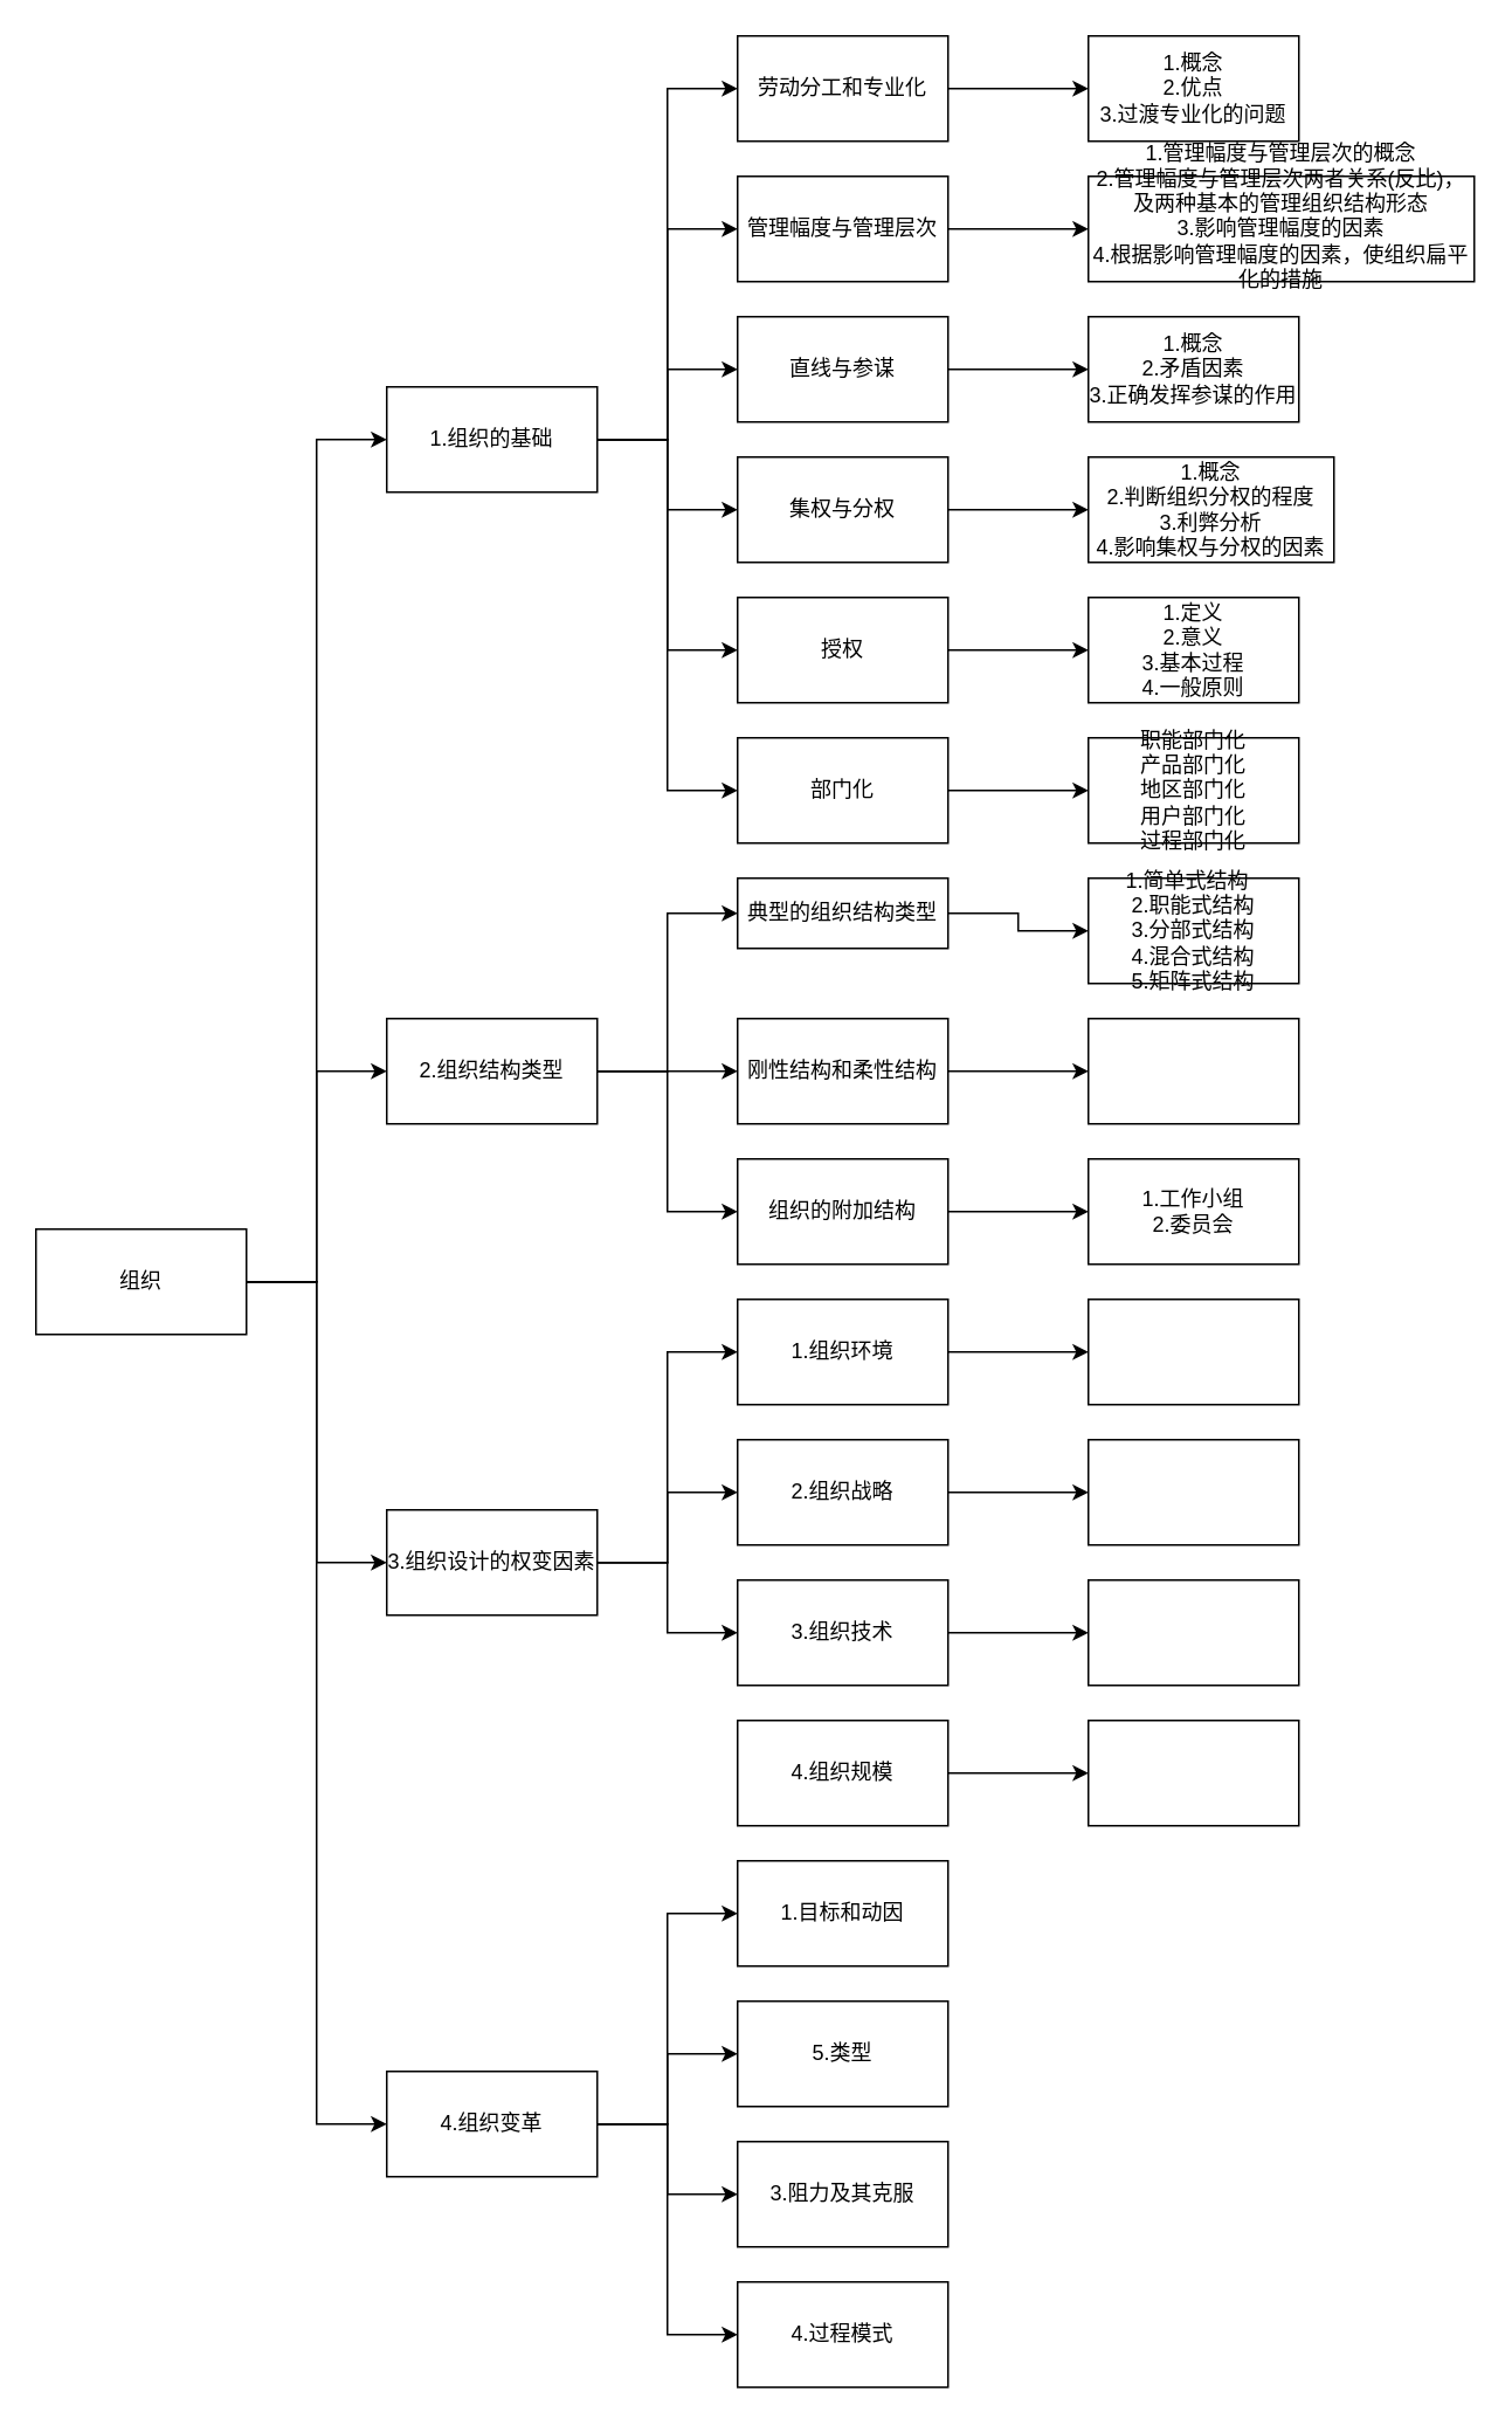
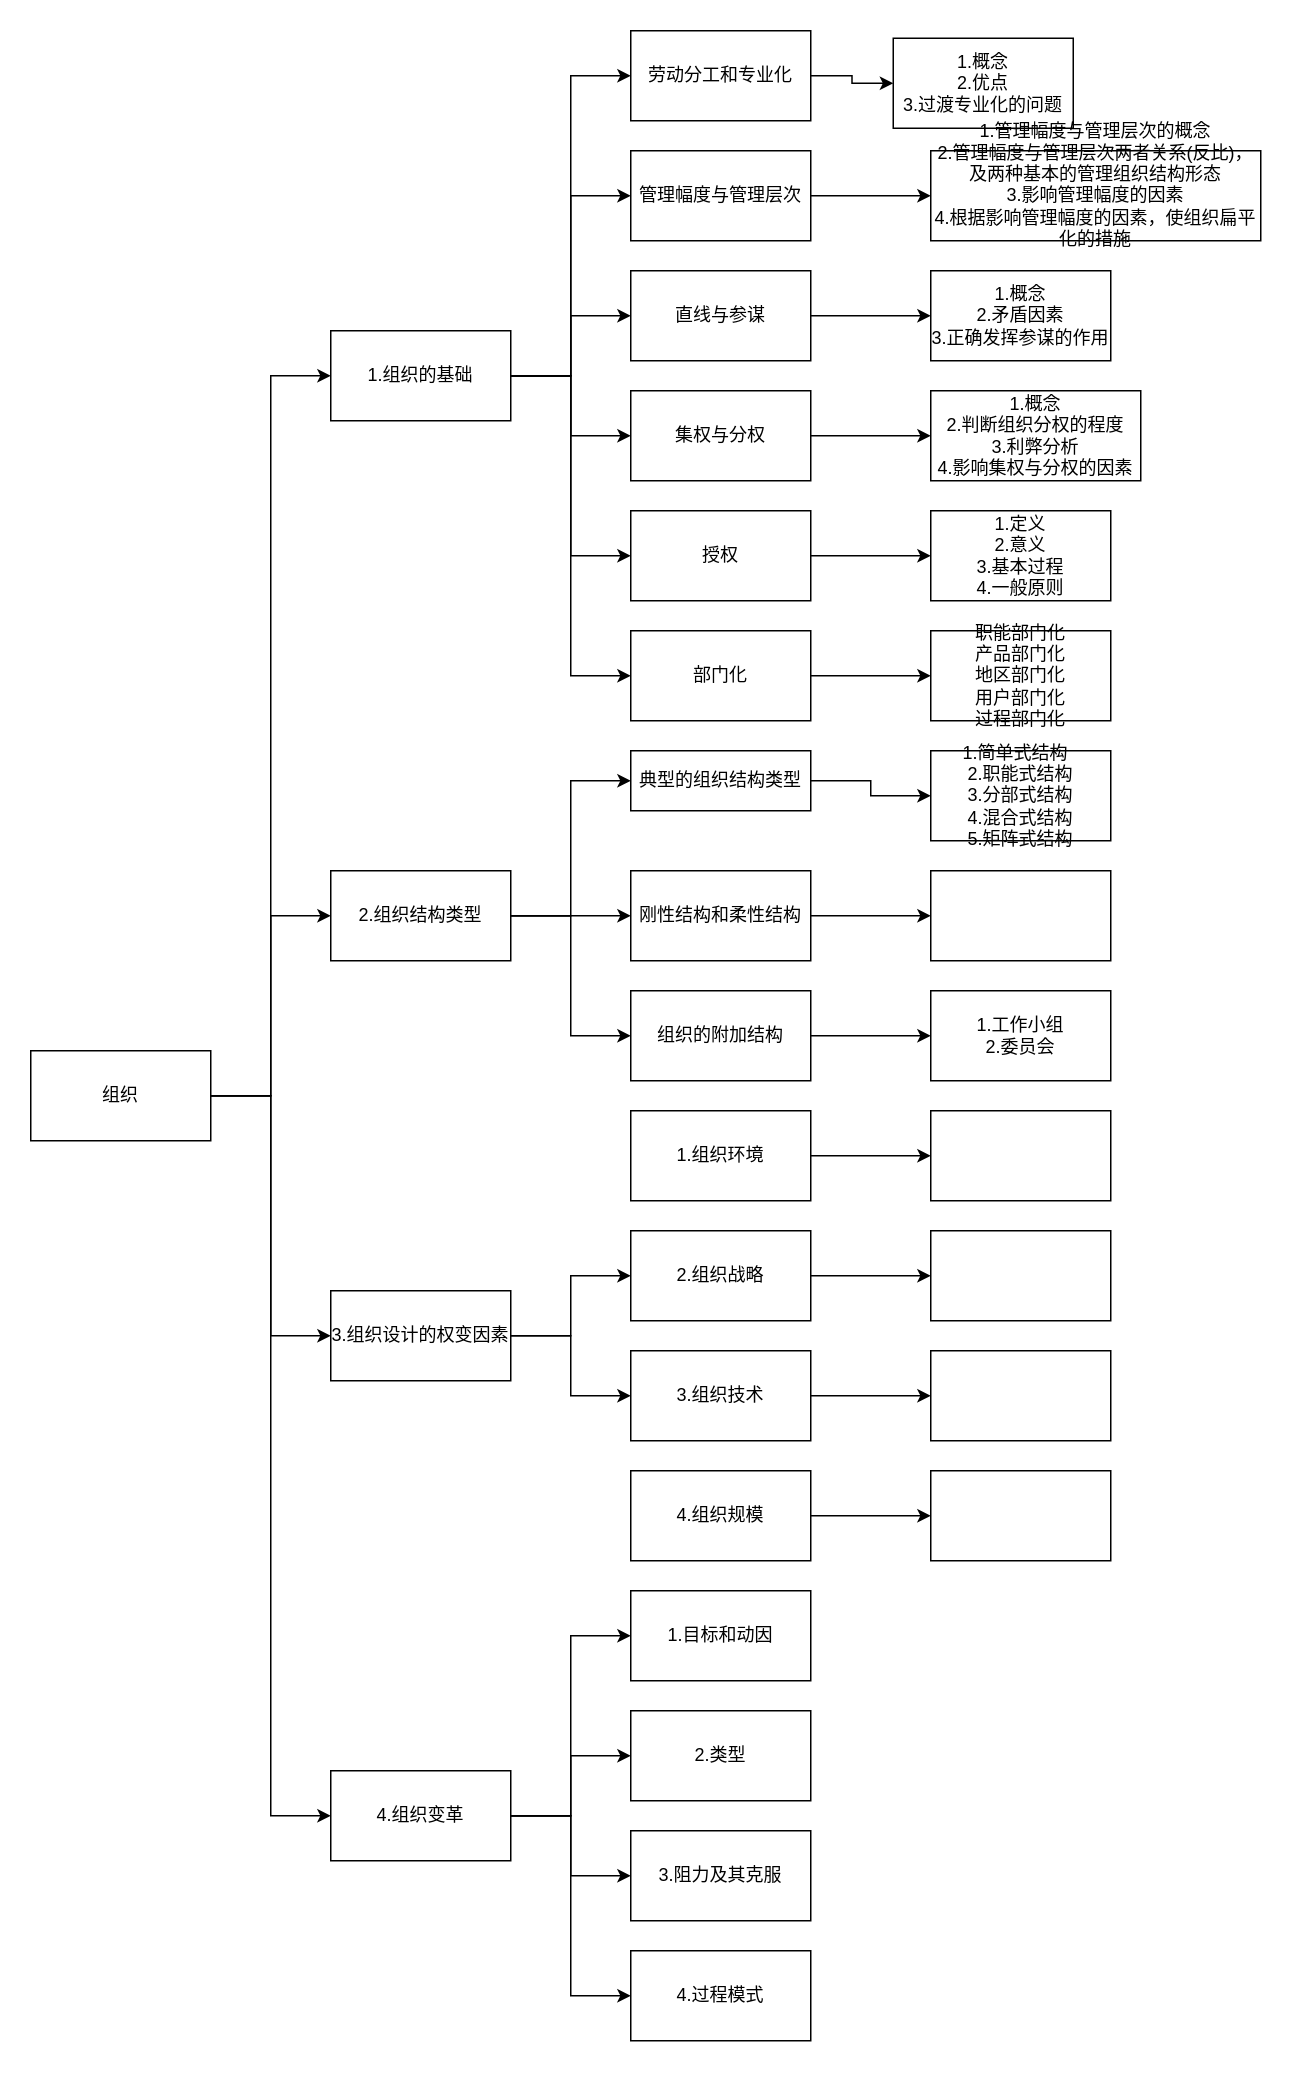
- <mxCell id="16" value="&lt;div&gt;1.概念&lt;/div&gt;&lt;div&gt;2.优点&lt;/div&gt;&lt;div&gt;3.过渡专业化的问题&lt;/div&gt;" style="rounded=0;whiteSpace=wrap;html=1;" parent="1" vertex="1"><mxGeometry x="620" y="20" width="120" height="60" as="geometry" /></mxCell>
+ <mxCell id="16" value="&lt;div&gt;1.概念&lt;/div&gt;&lt;div&gt;2.优点&lt;/div&gt;&lt;div&gt;3.过渡专业化的问题&lt;/div&gt;" style="rounded=0;whiteSpace=wrap;html=1;" parent="1" vertex="1"><mxGeometry x="595" y="25" width="120" height="60" as="geometry" /></mxCell>
- <mxCell id="42" style="edgeStyle=orthogonalEdgeStyle;rounded=0;orthogonalLoop=1;jettySize=auto;html=1;entryX=0;entryY=0.5;entryDx=0;entryDy=0;" parent="1" source="45" target="47" edge="1"><mxGeometry relative="1" as="geometry" /></mxCell>
- <mxCell id="54" value="5.类型" style="rounded=0;whiteSpace=wrap;html=1;" parent="1" vertex="1"><mxGeometry x="420" y="1140" width="120" height="60" as="geometry" /></mxCell>
+ <mxCell id="54" value="2.类型" style="rounded=0;whiteSpace=wrap;html=1;" parent="1" vertex="1"><mxGeometry x="420" y="1140" width="120" height="60" as="geometry" /></mxCell>
